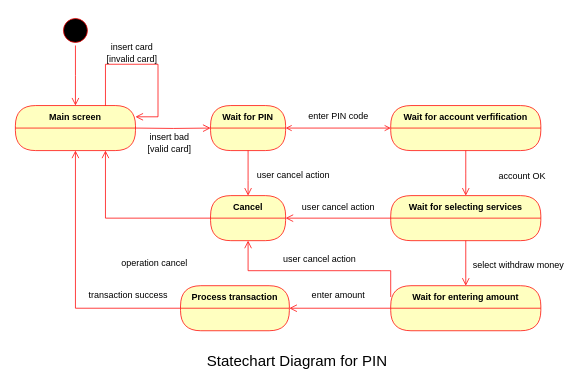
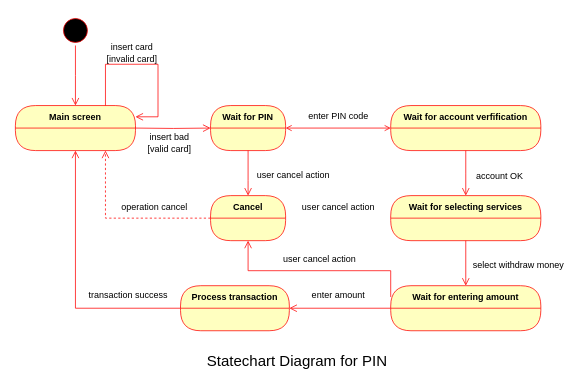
- <mxCell id="22" value="account OK" style="text;html=1;align=center;verticalAlign=middle;resizable=0;points=[];autosize=1;strokeColor=none;fillColor=none;" vertex="1" parent="1"><mxGeometry x="650" y="220" width="90" height="30" as="geometry" /></mxCell>
+ <mxCell id="22" value="account OK" style="text;html=1;align=center;verticalAlign=middle;resizable=0;points=[];autosize=1;strokeColor=none;fillColor=none;" vertex="1" parent="1"><mxGeometry x="620" y="220" width="90" height="30" as="geometry" /></mxCell>
- <mxCell id="12" value="" style="edgeStyle=orthogonalEdgeStyle;html=1;verticalAlign=bottom;endArrow=open;endSize=8;strokeColor=#ff0000;rounded=0;exitX=0;exitY=0.5;exitDx=0;exitDy=0;entryX=0.75;entryY=1;entryDx=0;entryDy=0;" edge="1" parent="1" source="11" target="4"><mxGeometry relative="1" as="geometry"><mxPoint x="330" y="180" as="targetPoint" /><mxPoint x="230" y="180" as="sourcePoint" /><Array as="points" /></mxGeometry></mxCell>
+ <mxCell id="12" value="" style="edgeStyle=orthogonalEdgeStyle;html=1;verticalAlign=bottom;endArrow=open;endSize=8;strokeColor=#ff0000;rounded=0;exitX=0;exitY=0.5;exitDx=0;exitDy=0;entryX=0.75;entryY=1;entryDx=0;entryDy=0;dashed=1;" edge="1" parent="1" source="11" target="4"><mxGeometry relative="1" as="geometry"><mxPoint x="330" y="180" as="targetPoint" /><mxPoint x="230" y="180" as="sourcePoint" /><Array as="points" /></mxGeometry></mxCell>
- <mxCell id="16" value="" style="edgeStyle=orthogonalEdgeStyle;html=1;verticalAlign=bottom;endArrow=open;endSize=8;strokeColor=#ff0000;rounded=0;exitX=0;exitY=0.5;exitDx=0;exitDy=0;entryX=1;entryY=0.5;entryDx=0;entryDy=0;" edge="1" parent="1" source="13" target="11"><mxGeometry relative="1" as="geometry"><mxPoint x="500" y="320" as="targetPoint" /><mxPoint x="400" y="320" as="sourcePoint" /><Array as="points" /></mxGeometry></mxCell>
- <mxCell id="26" value="operation cancel" style="text;html=1;align=center;verticalAlign=middle;resizable=0;points=[];autosize=1;strokeColor=none;fillColor=none;" vertex="1" parent="1"><mxGeometry x="150" y="335" width="110" height="30" as="geometry" /></mxCell>
+ <mxCell id="26" value="operation cancel" style="text;html=1;align=center;verticalAlign=middle;resizable=0;points=[];autosize=1;strokeColor=none;fillColor=none;" vertex="1" parent="1"><mxGeometry x="150" y="260" width="110" height="30" as="geometry" /></mxCell>
